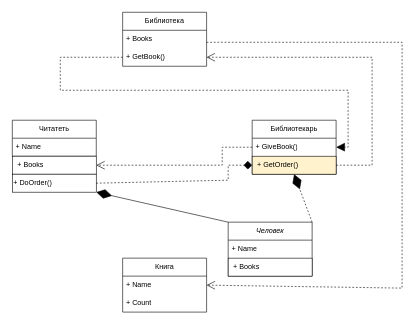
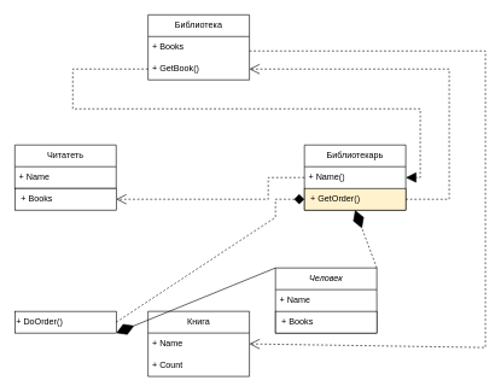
- <mxCell id="8" value="+ GiveBook()" style="text;strokeColor=none;fillColor=none;align=left;verticalAlign=middle;spacingLeft=4;spacingRight=4;overflow=hidden;points=[[0,0.5],[1,0.5]];portConstraint=eastwest;rotatable=0;whiteSpace=wrap;html=1;" parent="7" vertex="1"><mxGeometry y="30" width="140" height="30" as="geometry" /></mxCell>
+ <mxCell id="8" value="+ Name()" style="text;strokeColor=none;fillColor=none;align=left;verticalAlign=middle;spacingLeft=4;spacingRight=4;overflow=hidden;points=[[0,0.5],[1,0.5]];portConstraint=eastwest;rotatable=0;whiteSpace=wrap;html=1;" parent="7" vertex="1"><mxGeometry y="30" width="140" height="30" as="geometry" /></mxCell>
- <mxCell id="14" value="+ DoOrder()" style="rounded=0;whiteSpace=wrap;html=1;align=left;" parent="1" vertex="1"><mxGeometry x="20" y="290" width="140" height="30" as="geometry" /></mxCell>
+ <mxCell id="14" value="+ DoOrder()" style="rounded=0;whiteSpace=wrap;html=1;align=left;" parent="1" vertex="1"><mxGeometry x="20" y="430" width="140" height="30" as="geometry" /></mxCell>
